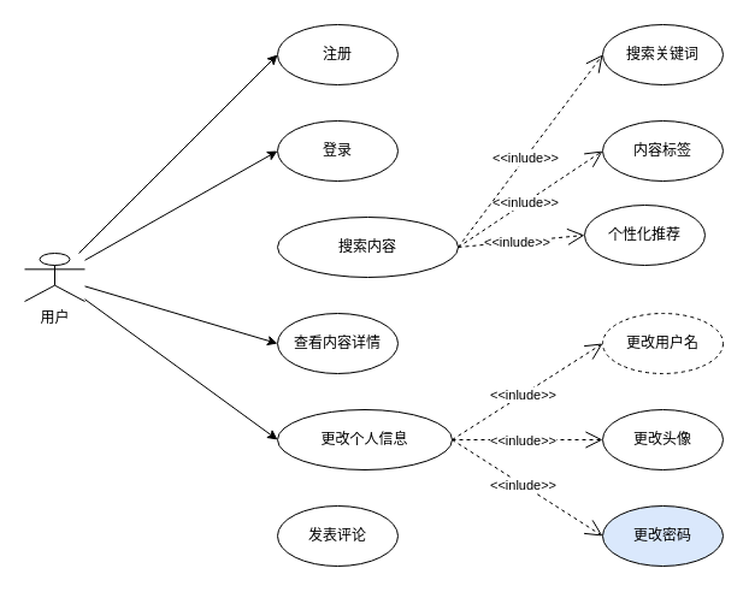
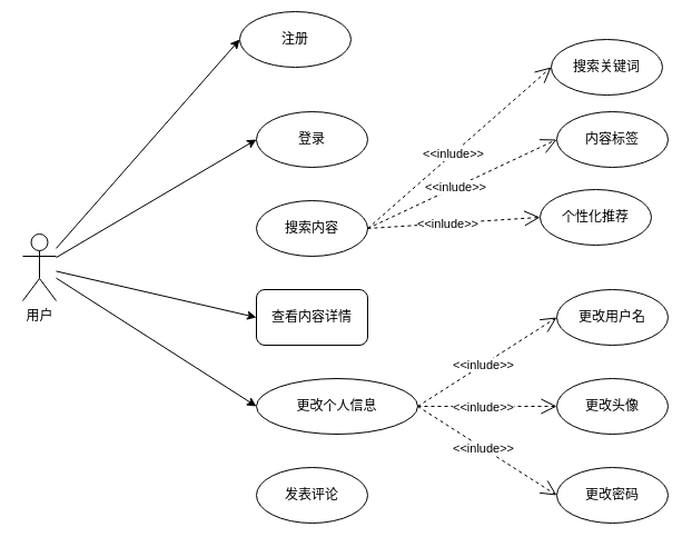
- <mxCell id="3" value="注册" style="ellipse;whiteSpace=wrap;html=1;" vertex="1" parent="1"><mxGeometry x="230" y="20" width="100" height="50" as="geometry" /></mxCell>
+ <mxCell id="3" value="注册" style="ellipse;whiteSpace=wrap;html=1;" vertex="1" parent="1"><mxGeometry x="215" y="10" width="100" height="50" as="geometry" /></mxCell>
- <mxCell id="22" value="搜索关键词" style="ellipse;whiteSpace=wrap;html=1;" vertex="1" parent="1"><mxGeometry x="500" y="20" width="100" height="50" as="geometry" /></mxCell>
+ <mxCell id="22" value="搜索关键词" style="ellipse;whiteSpace=wrap;html=1;" vertex="1" parent="1"><mxGeometry x="495" y="35" width="100" height="50" as="geometry" /></mxCell>
- <mxCell id="5" value="搜索内容" style="ellipse;whiteSpace=wrap;html=1;" vertex="1" parent="1"><mxGeometry x="230" y="180" width="150" height="50" as="geometry" /></mxCell>
+ <mxCell id="5" value="搜索内容" style="ellipse;whiteSpace=wrap;html=1;" vertex="1" parent="1"><mxGeometry x="230" y="180" width="100" height="50" as="geometry" /></mxCell>
- <mxCell id="2" value="用户" style="shape=umlActor;verticalLabelPosition=bottom;verticalAlign=top;html=1;outlineConnect=0;" vertex="1" parent="1"><mxGeometry x="20" y="210" width="50" height="40" as="geometry" /></mxCell>
+ <mxCell id="2" value="用户" style="shape=umlActor;verticalLabelPosition=bottom;verticalAlign=top;html=1;outlineConnect=0;" vertex="1" parent="1"><mxGeometry x="20" y="210" width="30" height="60" as="geometry" /></mxCell>
- <mxCell id="6" value="查看内容详情" style="ellipse;whiteSpace=wrap;html=1;" vertex="1" parent="1"><mxGeometry x="230" y="260" width="100" height="50" as="geometry" /></mxCell>
+ <mxCell id="6" value="查看内容详情" style="whiteSpace=wrap;html=1;rounded=1;" vertex="1" parent="1"><mxGeometry x="230" y="260" width="100" height="50" as="geometry" /></mxCell>
- <mxCell id="16" value="更改用户名" style="ellipse;whiteSpace=wrap;html=1;dashed=1;" vertex="1" parent="1"><mxGeometry x="500" y="260" width="100" height="50" as="geometry" /></mxCell>
+ <mxCell id="16" value="更改用户名" style="ellipse;whiteSpace=wrap;html=1;" vertex="1" parent="1"><mxGeometry x="500" y="260" width="100" height="50" as="geometry" /></mxCell>
- <mxCell id="17" value="更改密码" style="ellipse;whiteSpace=wrap;html=1;fillColor=#dae8fc;" vertex="1" parent="1"><mxGeometry x="500" y="420" width="100" height="50" as="geometry" /></mxCell>
+ <mxCell id="17" value="更改密码" style="ellipse;whiteSpace=wrap;html=1;" vertex="1" parent="1"><mxGeometry x="500" y="420" width="100" height="50" as="geometry" /></mxCell>
